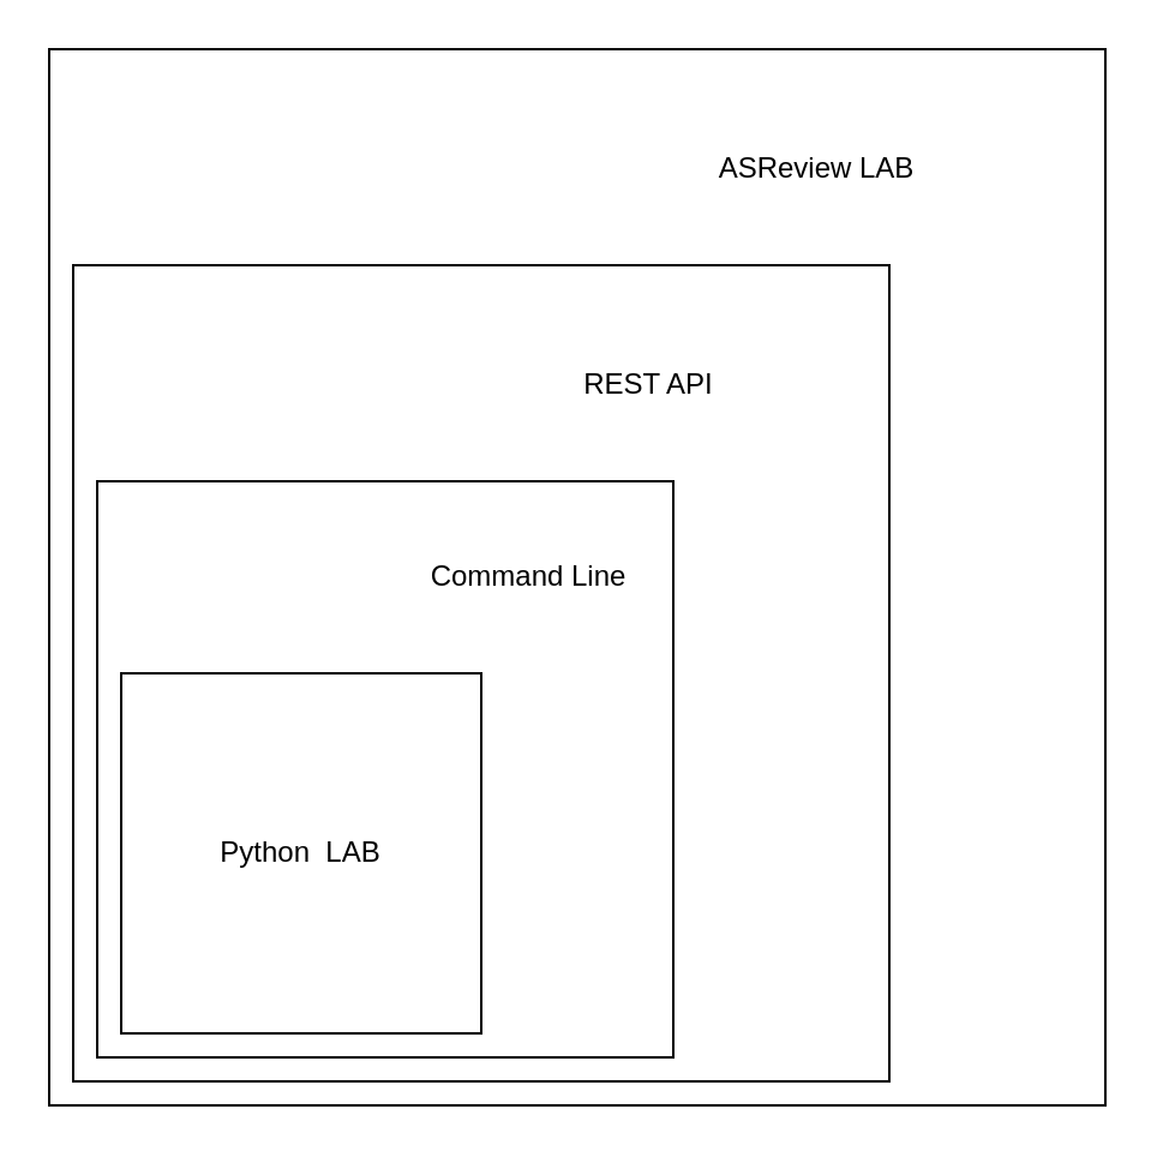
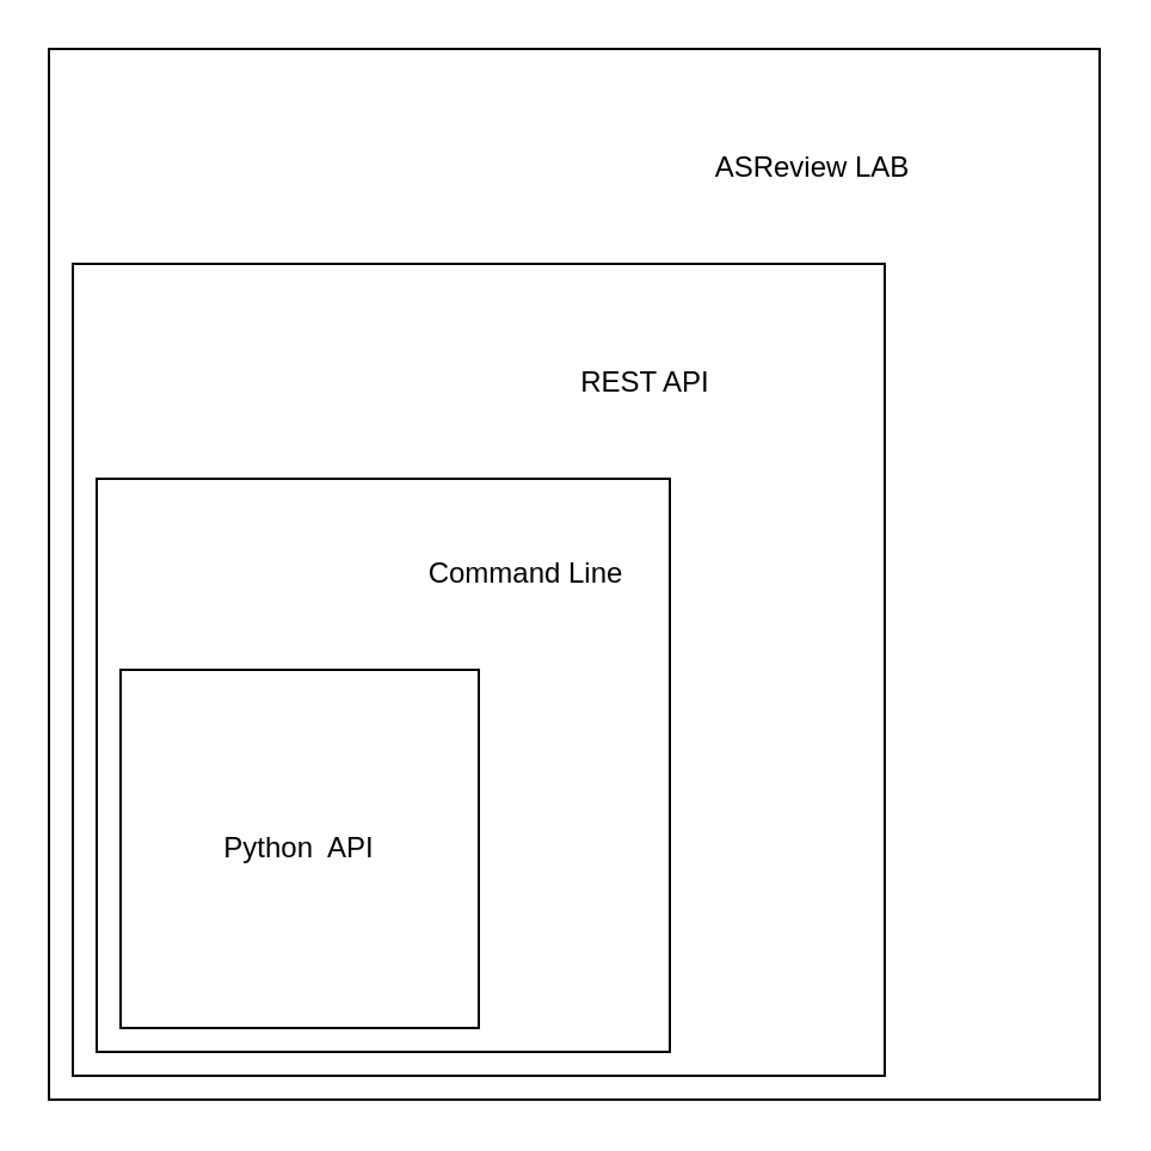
- <mxCell id="5" value="Python&amp;nbsp; LAB" style="whiteSpace=wrap;html=1;aspect=fixed;" vertex="1" parent="1"><mxGeometry x="50" y="280" width="150" height="150" as="geometry" /></mxCell>
+ <mxCell id="5" value="Python&amp;nbsp; API" style="whiteSpace=wrap;html=1;aspect=fixed;" vertex="1" parent="1"><mxGeometry x="50" y="280" width="150" height="150" as="geometry" /></mxCell>
